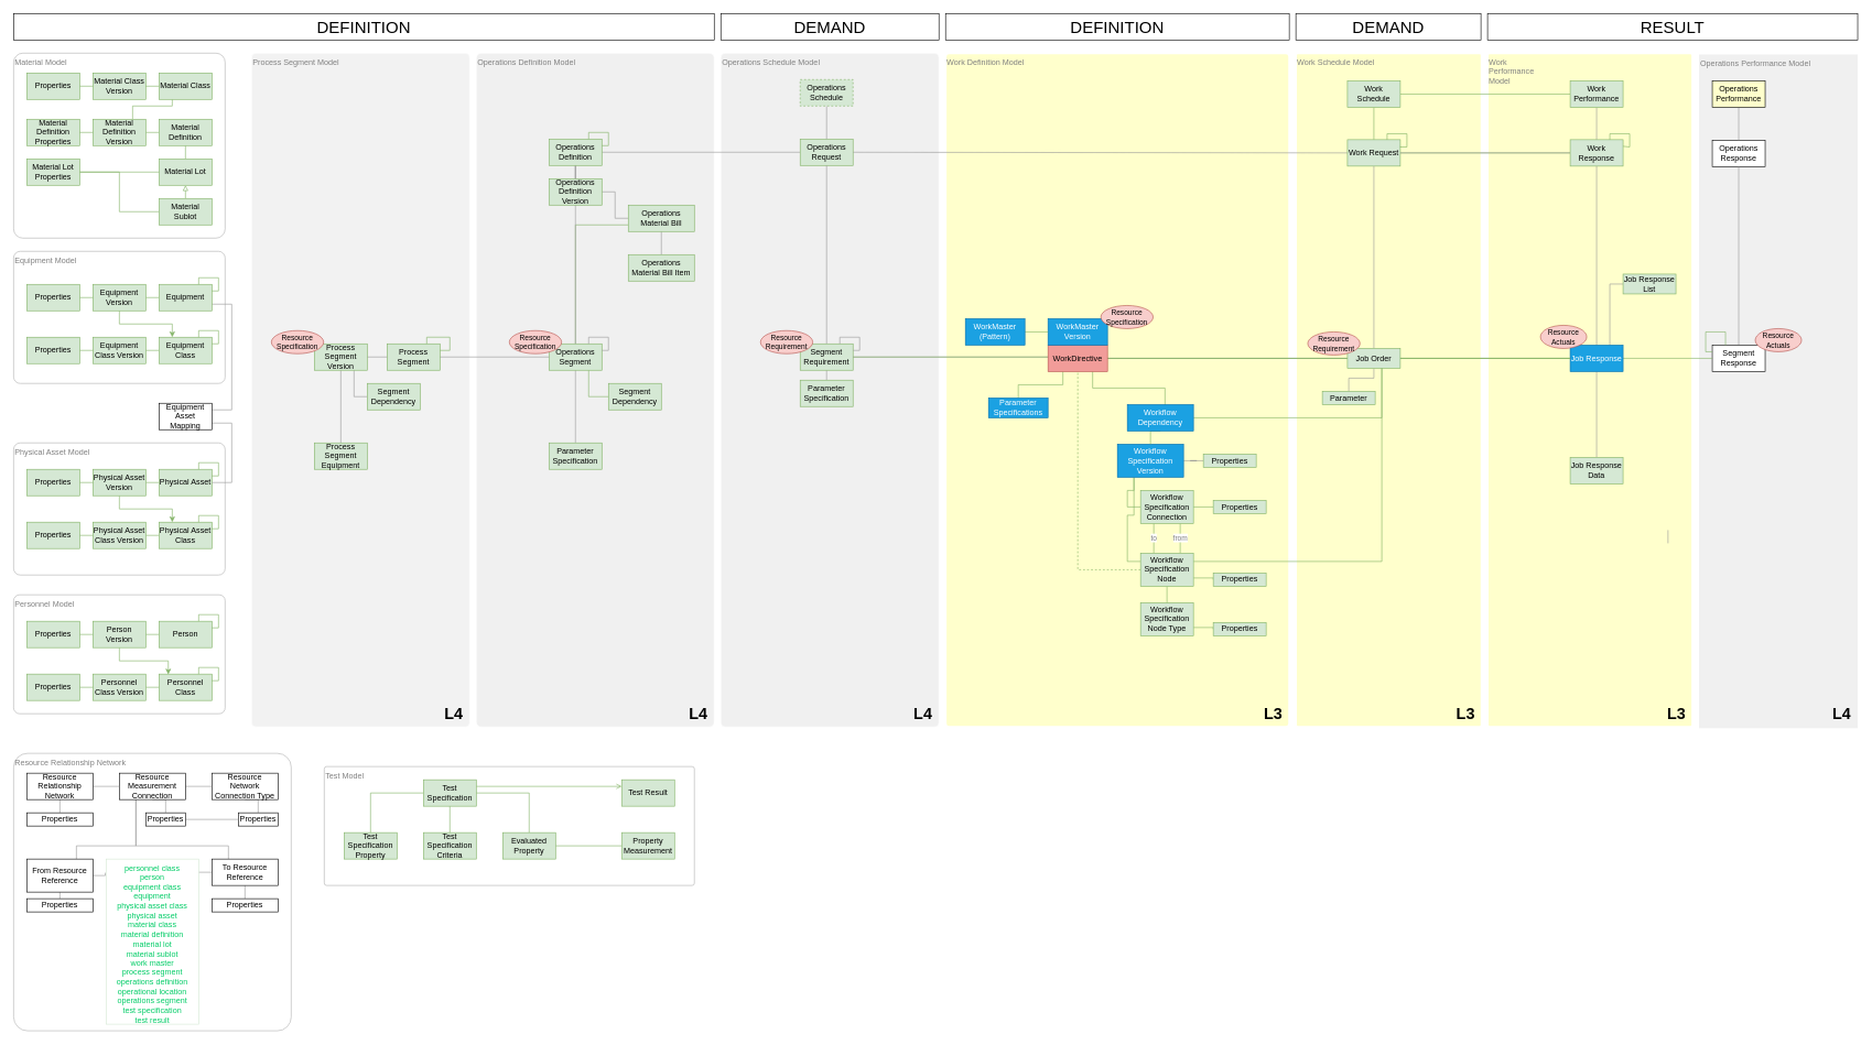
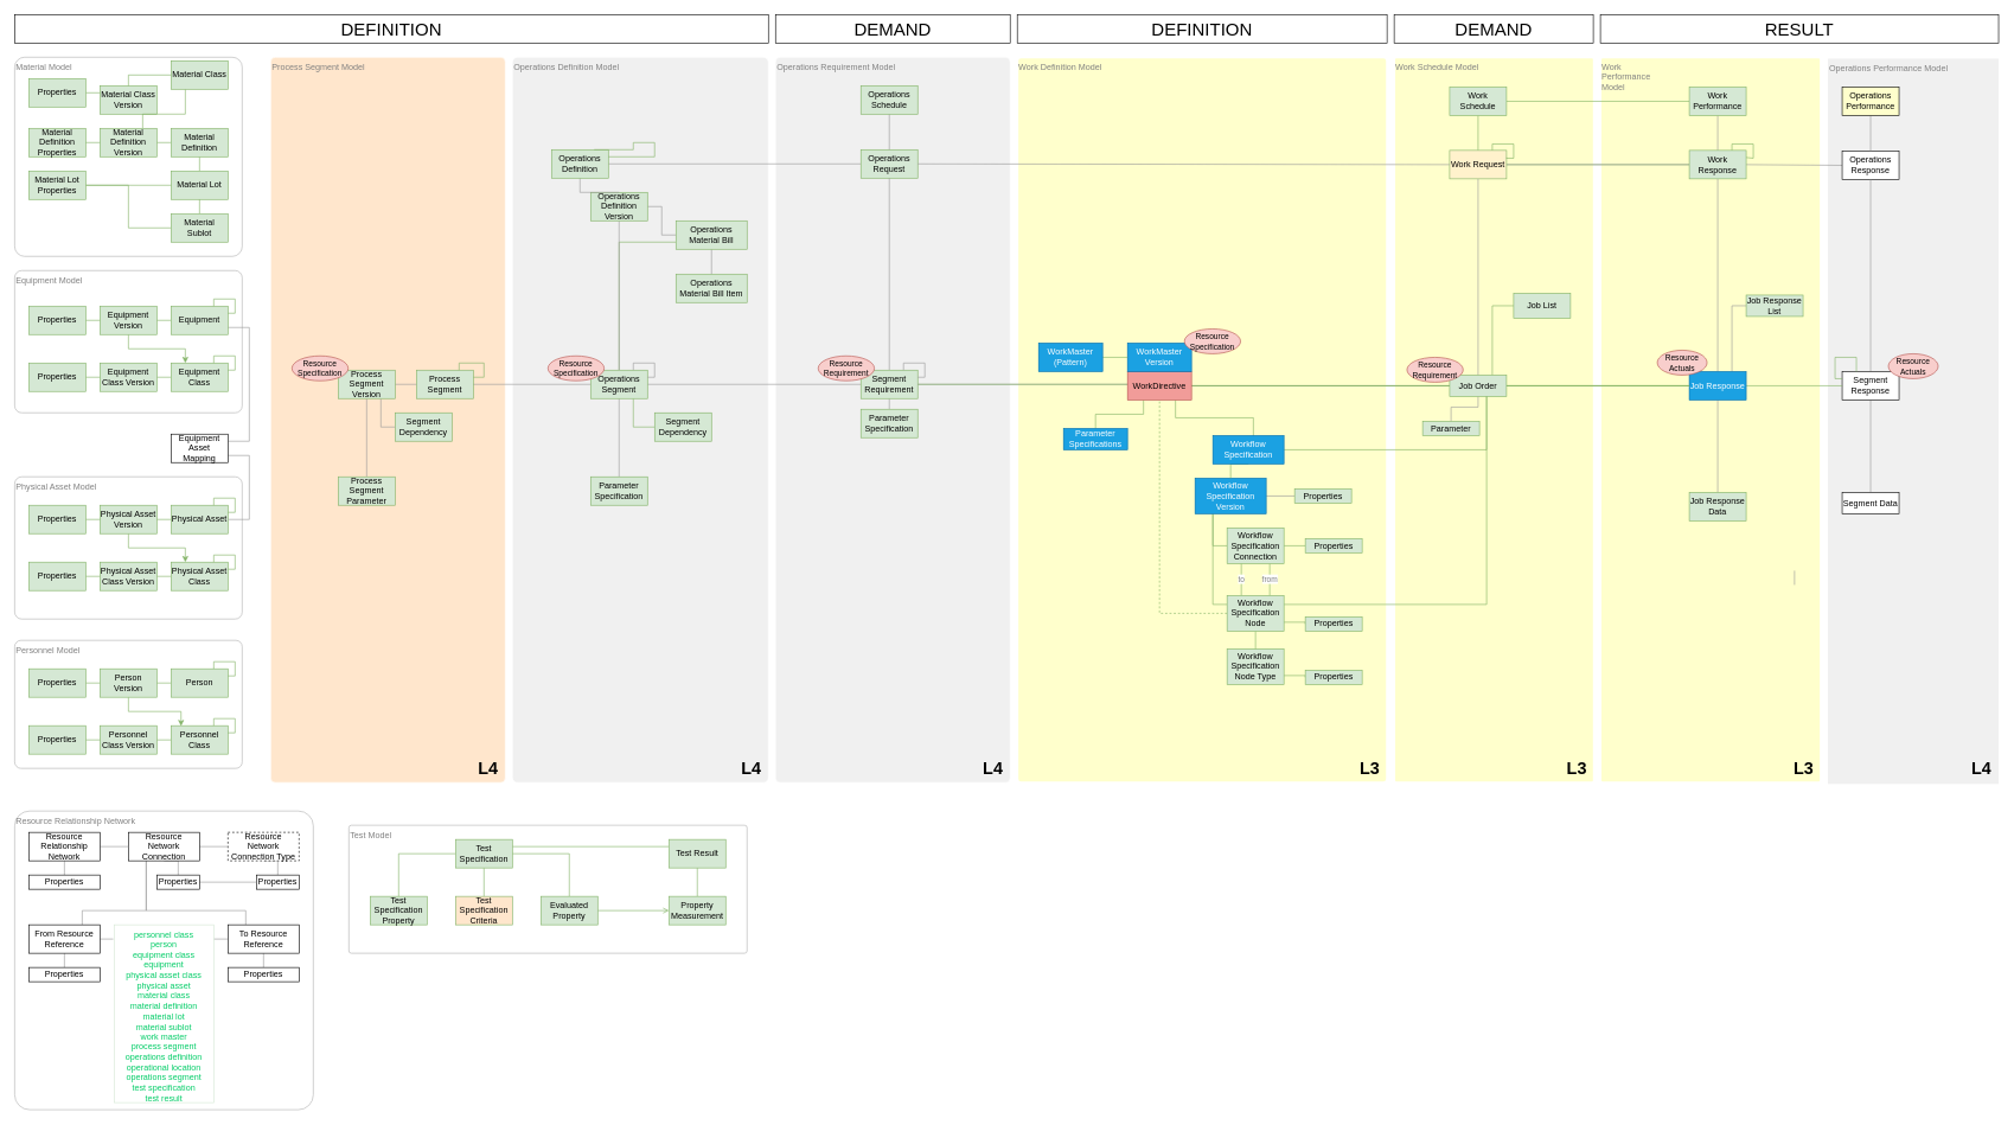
- <mxCell id="6" value="Operations Schedule Model" style="rounded=1;whiteSpace=wrap;html=1;arcSize=2;fillColor=#F0F0F0;verticalAlign=top;align=left;strokeColor=#FFFFFF;fontColor=#808080;" parent="1" vertex="1"><mxGeometry x="1090" y="80" width="330" height="1020" as="geometry" /></mxCell>
+ <mxCell id="6" value="Operations Requirement Model" style="rounded=1;whiteSpace=wrap;html=1;arcSize=2;fillColor=#F0F0F0;verticalAlign=top;align=left;strokeColor=#FFFFFF;fontColor=#808080;" parent="1" vertex="1"><mxGeometry x="1090" y="80" width="330" height="1020" as="geometry" /></mxCell>
- <mxCell id="15" value="Material Class Version" style="rounded=0;whiteSpace=wrap;html=1;fillColor=#d5e8d4;strokeColor=#82b366;" parent="1" vertex="1"><mxGeometry x="140" y="110" width="80" height="40" as="geometry" /></mxCell>
+ <mxCell id="15" value="Material Class Version" style="rounded=0;whiteSpace=wrap;html=1;fillColor=#d5e8d4;strokeColor=#82b366;" parent="1" vertex="1"><mxGeometry x="140" y="120" width="80" height="40" as="geometry" /></mxCell>
- <mxCell id="19" value="Material Class" style="rounded=0;whiteSpace=wrap;html=1;fillColor=#d5e8d4;strokeColor=#82b366;" parent="1" vertex="1"><mxGeometry x="240" y="110" width="80" height="40" as="geometry" /></mxCell>
+ <mxCell id="19" value="Material Class" style="rounded=0;whiteSpace=wrap;html=1;fillColor=#d5e8d4;strokeColor=#82b366;" parent="1" vertex="1"><mxGeometry x="240" y="85" width="80" height="40" as="geometry" /></mxCell>
- <mxCell id="109" value="Operations Schedule" style="rounded=0;whiteSpace=wrap;html=1;fillColor=#d5e8d4;strokeColor=#82b366;dashed=1;" parent="1" vertex="1"><mxGeometry x="1210" y="120" width="80" height="40" as="geometry" /></mxCell>
+ <mxCell id="109" value="Operations Schedule" style="rounded=0;whiteSpace=wrap;html=1;fillColor=#d5e8d4;strokeColor=#82b366;" parent="1" vertex="1"><mxGeometry x="1210" y="120" width="80" height="40" as="geometry" /></mxCell>
- <mxCell id="167" value="Operations Definition" style="rounded=0;whiteSpace=wrap;html=1;fillColor=#d5e8d4;strokeColor=#82b366;" parent="1" vertex="1"><mxGeometry x="830" y="210" width="80" height="40" as="geometry" /></mxCell>
+ <mxCell id="167" value="Operations Definition" style="rounded=0;whiteSpace=wrap;html=1;fillColor=#d5e8d4;strokeColor=#82b366;" parent="1" vertex="1"><mxGeometry x="775" y="210" width="80" height="40" as="geometry" /></mxCell>
- <mxCell id="177" value="Work Request" style="rounded=0;whiteSpace=wrap;html=1;fillColor=#d5e8d4;strokeColor=#82b366;" parent="1" vertex="1"><mxGeometry x="2038" y="211" width="80" height="40" as="geometry" /></mxCell>
+ <mxCell id="177" value="Work Request" style="rounded=0;whiteSpace=wrap;html=1;fillColor=#fff2cc;strokeColor=#82b366;" parent="1" vertex="1"><mxGeometry x="2038" y="211" width="80" height="40" as="geometry" /></mxCell>
+ <mxCell id="40" style="edgeStyle=orthogonalEdgeStyle;rounded=0;orthogonalLoop=1;jettySize=auto;html=1;endArrow=none;endFill=0;jumpStyle=gap;strokeColor=#999999;" parent="1" source="179" target="46" edge="1"><mxGeometry relative="1" as="geometry" /></mxCell>
- <mxCell id="116" style="edgeStyle=orthogonalEdgeStyle;rounded=0;jumpStyle=arc;orthogonalLoop=1;jettySize=auto;html=1;exitX=0.5;exitY=0;exitDx=0;exitDy=0;entryX=0.5;entryY=1;entryDx=0;entryDy=0;endArrow=block;endFill=0;fillColor=#d5e8d4;strokeColor=#82b366;" parent="1" source="117" target="114" edge="1"><mxGeometry relative="1" as="geometry" /></mxCell>
+ <mxCell id="116" style="edgeStyle=orthogonalEdgeStyle;rounded=0;jumpStyle=arc;orthogonalLoop=1;jettySize=auto;html=1;exitX=0.5;exitY=0;exitDx=0;exitDy=0;entryX=0.5;entryY=1;entryDx=0;entryDy=0;endArrow=none;endFill=0;fillColor=#d5e8d4;strokeColor=#82b366;" parent="1" source="117" target="114" edge="1"><mxGeometry relative="1" as="geometry" /></mxCell>
+ <mxCell id="162" value="Job List" style="rounded=0;whiteSpace=wrap;html=1;fillColor=#d5e8d4;strokeColor=#82b366;" parent="1" vertex="1"><mxGeometry x="2128" y="412" width="80" height="35" as="geometry" /></mxCell>
+ <mxCell id="161" style="edgeStyle=orthogonalEdgeStyle;rounded=0;orthogonalLoop=1;jettySize=auto;html=1;exitX=0;exitY=0.5;exitDx=0;exitDy=0;entryX=0.75;entryY=0;entryDx=0;entryDy=0;fillColor=#d5e8d4;strokeColor=#82b366;endArrow=none;endFill=0;" parent="1" source="162" target="216" edge="1"><mxGeometry relative="1" as="geometry" /></mxCell>
+ <mxCell id="30" style="edgeStyle=orthogonalEdgeStyle;rounded=0;orthogonalLoop=1;jettySize=auto;html=1;exitX=1;exitY=0.5;exitDx=0;exitDy=0;entryX=0;entryY=0.5;entryDx=0;entryDy=0;fontColor=#808080;endArrow=none;endFill=0;jumpStyle=gap;strokeColor=#999999;" parent="1" source="34" target="44" edge="1"><mxGeometry relative="1" as="geometry" /></mxCell>
- <mxCell id="8" value="Process Segment Model" style="rounded=1;whiteSpace=wrap;html=1;arcSize=2;fillColor=#F2F2F2;verticalAlign=top;align=left;strokeColor=#FFFFFF;fontColor=#808080;" parent="1" vertex="1"><mxGeometry x="380" y="80" width="330" height="1020" as="geometry" /></mxCell>
+ <mxCell id="8" value="Process Segment Model" style="rounded=1;whiteSpace=wrap;html=1;arcSize=2;fillColor=#ffe6cc;verticalAlign=top;align=left;strokeColor=#FFFFFF;fontColor=#808080;" parent="1" vertex="1"><mxGeometry x="380" y="80" width="330" height="1020" as="geometry" /></mxCell>
- <mxCell id="209" value="Workflow Dependency" style="rounded=0;whiteSpace=wrap;html=1;fillColor=#1ba1e2;strokeColor=#006EAF;fontColor=#ffffff;" parent="1" vertex="1"><mxGeometry x="1705" y="612" width="100" height="40" as="geometry" /></mxCell>
+ <mxCell id="209" value="Workflow Specification" style="rounded=0;whiteSpace=wrap;html=1;fillColor=#1ba1e2;strokeColor=#006EAF;fontColor=#ffffff;" parent="1" vertex="1"><mxGeometry x="1705" y="612" width="100" height="40" as="geometry" /></mxCell>
- <mxCell id="102" value="Process Segment Equipment" style="rounded=0;whiteSpace=wrap;html=1;fillColor=#d5e8d4;strokeColor=#82b366;" parent="1" vertex="1"><mxGeometry x="475" y="670" width="80" height="40" as="geometry" /></mxCell>
+ <mxCell id="102" value="Process Segment Parameter" style="rounded=0;whiteSpace=wrap;html=1;fillColor=#d5e8d4;strokeColor=#82b366;" parent="1" vertex="1"><mxGeometry x="475" y="670" width="80" height="40" as="geometry" /></mxCell>
+ <mxCell id="48" style="edgeStyle=orthogonalEdgeStyle;rounded=0;jumpStyle=arc;orthogonalLoop=1;jettySize=auto;html=1;exitX=0.5;exitY=1;exitDx=0;exitDy=0;endArrow=none;endFill=0;strokeColor=#999999;" parent="1" source="49" target="113" edge="1"><mxGeometry relative="1" as="geometry" /></mxCell>
- <mxCell id="191" value="Workflow Specification Version" style="rounded=0;whiteSpace=wrap;html=1;fillColor=#1ba1e2;strokeColor=#006EAF;fontColor=#ffffff;" parent="1" vertex="1"><mxGeometry x="1690" y="672" width="100" height="50" as="geometry" /></mxCell>
+ <mxCell id="191" value="Workflow Specification Version" style="rounded=0;whiteSpace=wrap;html=1;fillColor=#1ba1e2;strokeColor=#006EAF;fontColor=#ffffff;" parent="1" vertex="1"><mxGeometry x="1680" y="672" width="100" height="50" as="geometry" /></mxCell>
+ <mxCell id="113" value="Segment Data" style="rounded=0;whiteSpace=wrap;html=1;" parent="1" vertex="1"><mxGeometry x="2590" y="692" width="80" height="30" as="geometry" /></mxCell>
- <mxCell id="129" value="Resource Measurement Connection" style="rounded=0;whiteSpace=wrap;html=1;" parent="1" vertex="1"><mxGeometry x="180" y="1170" width="100" height="40" as="geometry" /></mxCell>
+ <mxCell id="129" value="Resource Network Connection" style="rounded=0;whiteSpace=wrap;html=1;" parent="1" vertex="1"><mxGeometry x="180" y="1170" width="100" height="40" as="geometry" /></mxCell>
- <mxCell id="123" value="Resource Network Connection Type" style="rounded=0;whiteSpace=wrap;html=1;" parent="1" vertex="1"><mxGeometry x="320" y="1170" width="100" height="40" as="geometry" /></mxCell>
+ <mxCell id="123" value="Resource Network Connection Type" style="rounded=0;whiteSpace=wrap;html=1;dashed=1;" parent="1" vertex="1"><mxGeometry x="320" y="1170" width="100" height="40" as="geometry" /></mxCell>
- <mxCell id="74" style="edgeStyle=orthogonalEdgeStyle;rounded=0;orthogonalLoop=1;jettySize=auto;html=1;exitX=1;exitY=0.25;exitDx=0;exitDy=0;entryX=0;entryY=0.25;entryDx=0;entryDy=0;endArrow=open;endFill=0;fillColor=#d5e8d4;strokeColor=#82b366;" parent="1" source="75" target="77" edge="1"><mxGeometry relative="1" as="geometry" /></mxCell>
+ <mxCell id="74" style="edgeStyle=orthogonalEdgeStyle;rounded=0;orthogonalLoop=1;jettySize=auto;html=1;exitX=1;exitY=0.25;exitDx=0;exitDy=0;entryX=0;entryY=0.25;entryDx=0;entryDy=0;endArrow=none;endFill=0;fillColor=#d5e8d4;strokeColor=#82b366;" parent="1" source="75" target="77" edge="1"><mxGeometry relative="1" as="geometry" /></mxCell>
+ <mxCell id="76" style="edgeStyle=orthogonalEdgeStyle;rounded=0;orthogonalLoop=1;jettySize=auto;html=1;endArrow=none;endFill=0;fillColor=#d5e8d4;strokeColor=#82b366;" parent="1" source="77" target="80" edge="1"><mxGeometry relative="1" as="geometry" /></mxCell>
- <mxCell id="82" value="Test Specification Criteria" style="rounded=0;whiteSpace=wrap;html=1;fillColor=#d5e8d4;strokeColor=#82b366;" parent="1" vertex="1"><mxGeometry x="640" y="1260" width="80" height="40" as="geometry" /></mxCell>
+ <mxCell id="82" value="Test Specification Criteria" style="rounded=0;whiteSpace=wrap;html=1;fillColor=#ffe6cc;strokeColor=#82b366;" parent="1" vertex="1"><mxGeometry x="640" y="1260" width="80" height="40" as="geometry" /></mxCell>
- <mxCell id="78" style="edgeStyle=orthogonalEdgeStyle;rounded=0;orthogonalLoop=1;jettySize=auto;html=1;exitX=1;exitY=0.5;exitDx=0;exitDy=0;entryX=0;entryY=0.5;entryDx=0;entryDy=0;endArrow=none;endFill=0;fillColor=#d5e8d4;strokeColor=#82b366;" parent="1" source="79" target="80" edge="1"><mxGeometry relative="1" as="geometry" /></mxCell>
+ <mxCell id="78" style="edgeStyle=orthogonalEdgeStyle;rounded=0;orthogonalLoop=1;jettySize=auto;html=1;exitX=1;exitY=0.5;exitDx=0;exitDy=0;entryX=0;entryY=0.5;entryDx=0;entryDy=0;endArrow=open;endFill=0;fillColor=#d5e8d4;strokeColor=#82b366;" parent="1" source="79" target="80" edge="1"><mxGeometry relative="1" as="geometry" /></mxCell>
- <mxCell id="138" value="From Resource Reference" style="rounded=0;whiteSpace=wrap;html=1;" parent="1" vertex="1"><mxGeometry x="40" y="1300" width="100" height="50" as="geometry" /></mxCell>
+ <mxCell id="138" value="From Resource Reference" style="rounded=0;whiteSpace=wrap;html=1;" parent="1" vertex="1"><mxGeometry x="40" y="1300" width="100" height="40" as="geometry" /></mxCell>
